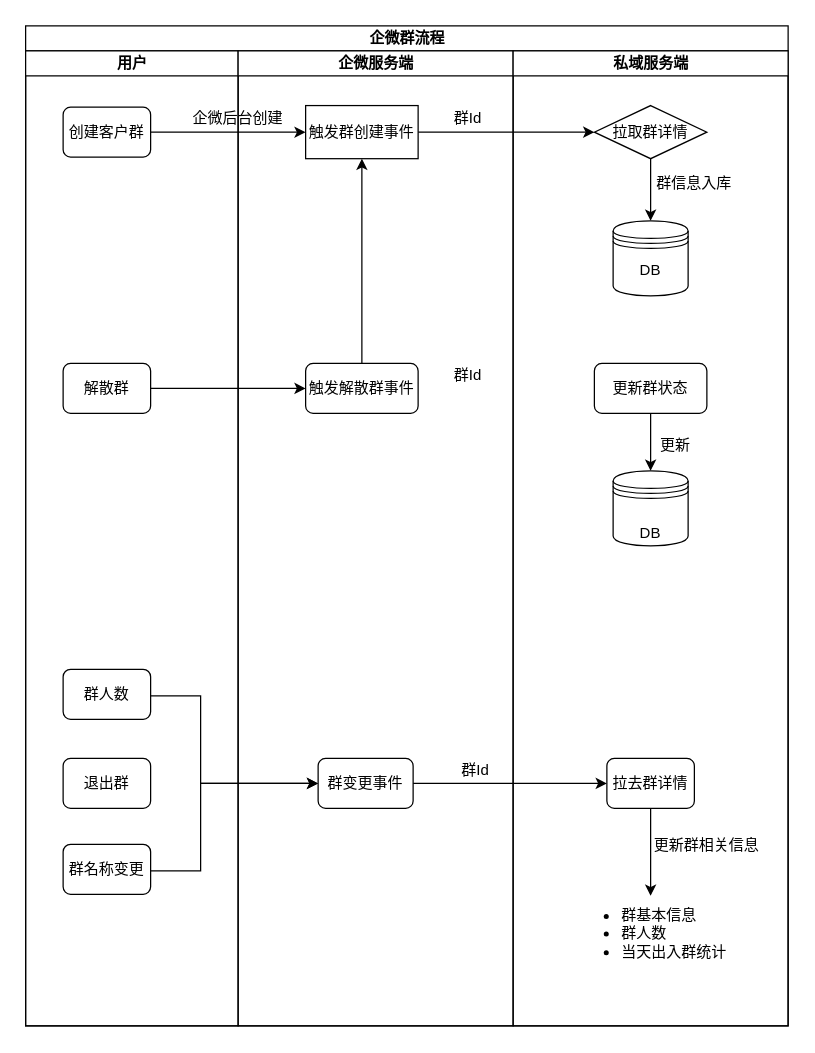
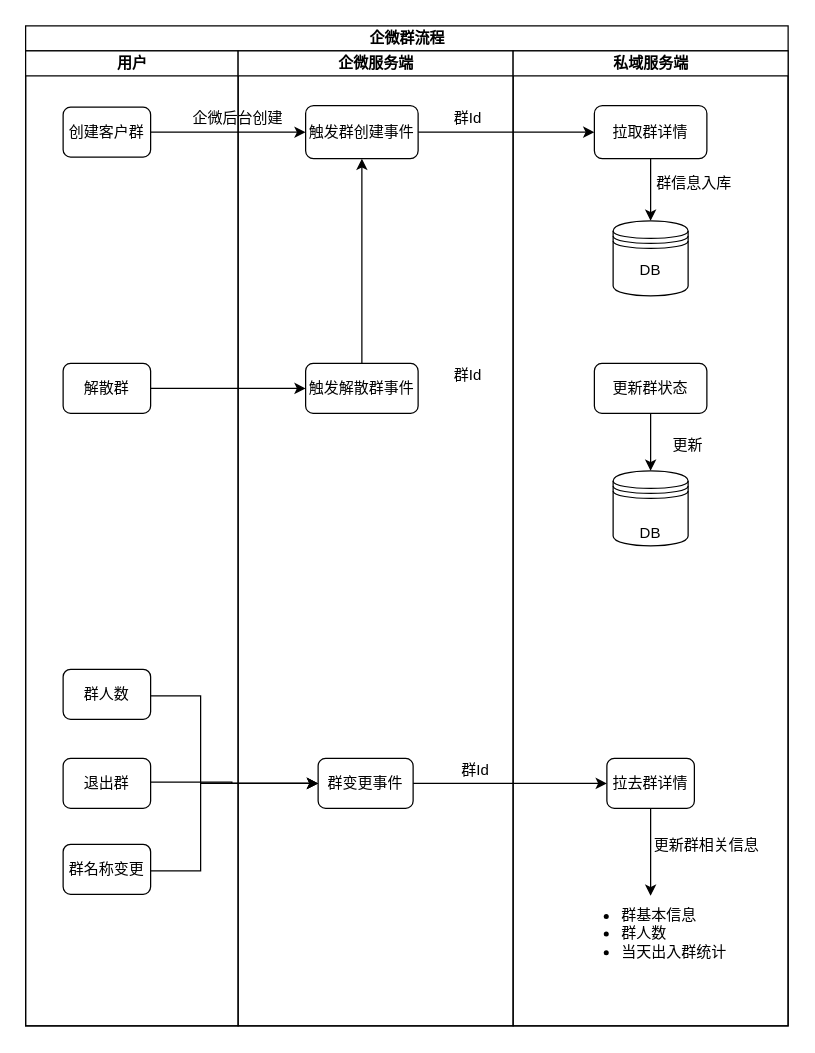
- <mxCell id="12" value="触发群创建事件" style="whiteSpace=wrap;html=1;rounded=0;" vertex="1" parent="11"><mxGeometry x="54" y="43.75" width="90" height="42.5" as="geometry" /></mxCell>
+ <mxCell id="12" value="触发群创建事件" style="whiteSpace=wrap;html=1;rounded=1;" vertex="1" parent="11"><mxGeometry x="54" y="43.75" width="90" height="42.5" as="geometry" /></mxCell>
- <mxCell id="24" value="拉取群详情" style="rhombus;whiteSpace=wrap;html=1;" vertex="1" parent="23"><mxGeometry x="65" y="43.75" width="90" height="42.5" as="geometry" /></mxCell>
+ <mxCell id="24" value="拉取群详情" style="whiteSpace=wrap;html=1;rounded=1;" vertex="1" parent="23"><mxGeometry x="65" y="43.75" width="90" height="42.5" as="geometry" /></mxCell>
- <mxCell id="33" value="更新" style="text;html=1;strokeColor=none;fillColor=none;align=center;verticalAlign=middle;whiteSpace=wrap;rounded=0;" vertex="1" parent="23"><mxGeometry x="110" y="306" width="40" height="20" as="geometry" /></mxCell>
+ <mxCell id="33" value="更新" style="text;html=1;strokeColor=none;fillColor=none;align=center;verticalAlign=middle;whiteSpace=wrap;rounded=0;" vertex="1" parent="23"><mxGeometry x="120" y="306" width="40" height="20" as="geometry" /></mxCell>
+ <mxCell id="37" style="edgeStyle=orthogonalEdgeStyle;rounded=0;orthogonalLoop=1;jettySize=auto;html=1;entryX=0;entryY=0.5;entryDx=0;entryDy=0;" edge="1" parent="2" source="7" target="16"><mxGeometry relative="1" as="geometry"><mxPoint x="230" y="606" as="targetPoint" /><Array as="points"><mxPoint x="165" y="605" /></Array></mxGeometry></mxCell>
